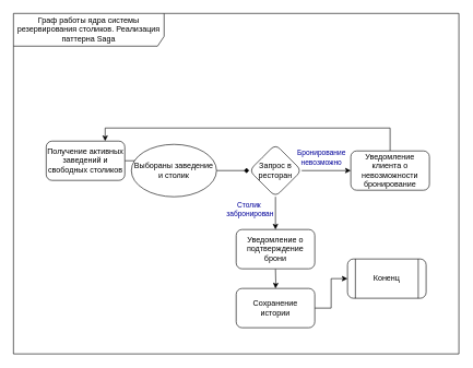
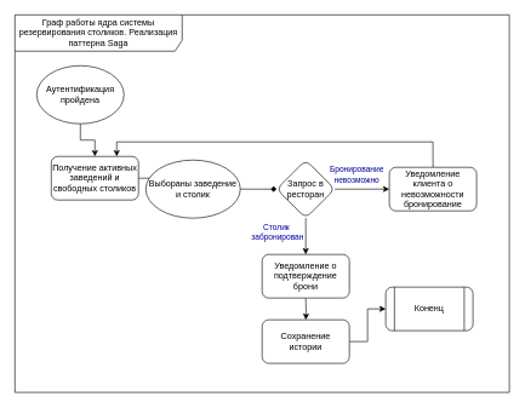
+ <mxCell id="6" value="Аутентификация&lt;br&gt;пройдена" style="ellipse;whiteSpace=wrap;html=1;" vertex="1" parent="2"><mxGeometry x="30" y="70" width="120" height="80" as="geometry" /></mxCell>
+ <mxCell id="5" value="" style="edgeStyle=orthogonalEdgeStyle;rounded=0;orthogonalLoop=1;jettySize=auto;html=1;" edge="1" parent="2" source="6" target="4"><mxGeometry relative="1" as="geometry" /></mxCell>
